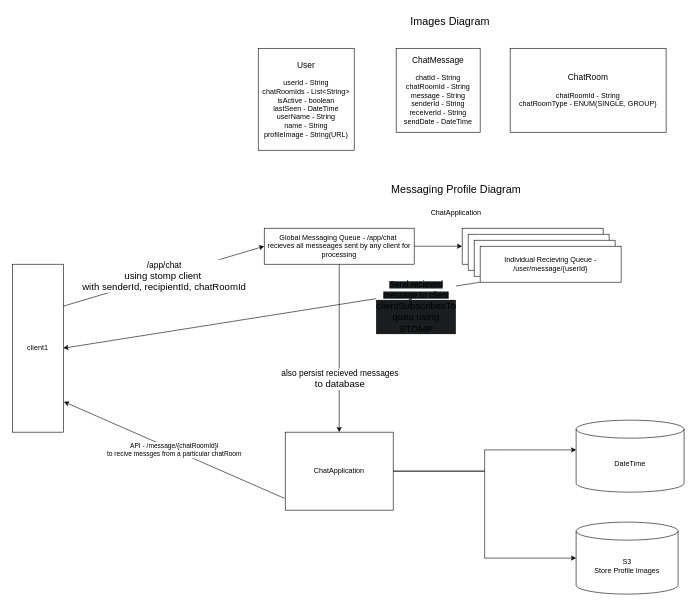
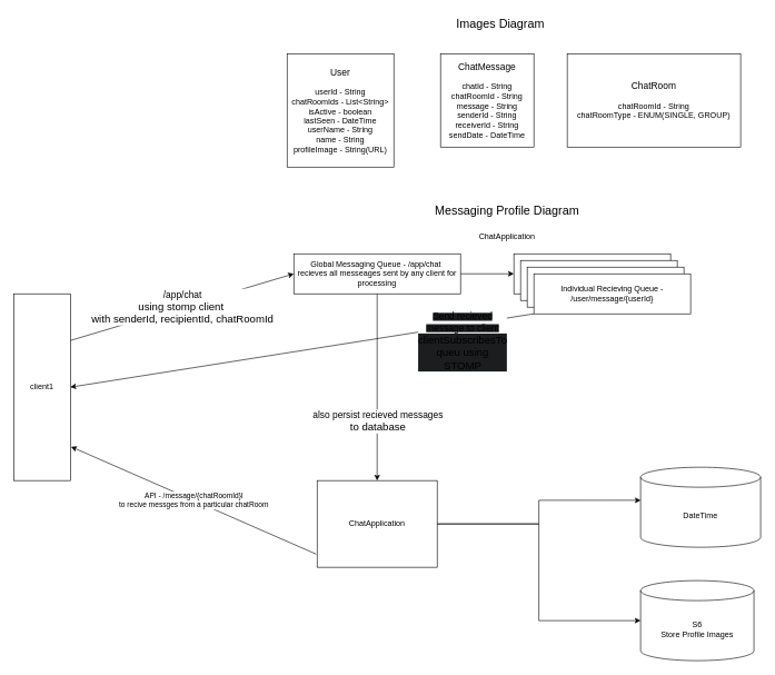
- <mxCell id="18" value="&lt;div&gt;S3&lt;/div&gt;Store Profile Images" style="shape=cylinder3;whiteSpace=wrap;html=1;boundedLbl=1;backgroundOutline=1;size=15;" vertex="1" parent="1"><mxGeometry x="960" y="870" width="170" height="120" as="geometry" /></mxCell>
+ <mxCell id="18" value="&lt;div&gt;S6&lt;/div&gt;Store Profile Images" style="shape=cylinder3;whiteSpace=wrap;html=1;boundedLbl=1;backgroundOutline=1;size=15;" vertex="1" parent="1"><mxGeometry x="960" y="870" width="170" height="120" as="geometry" /></mxCell>
